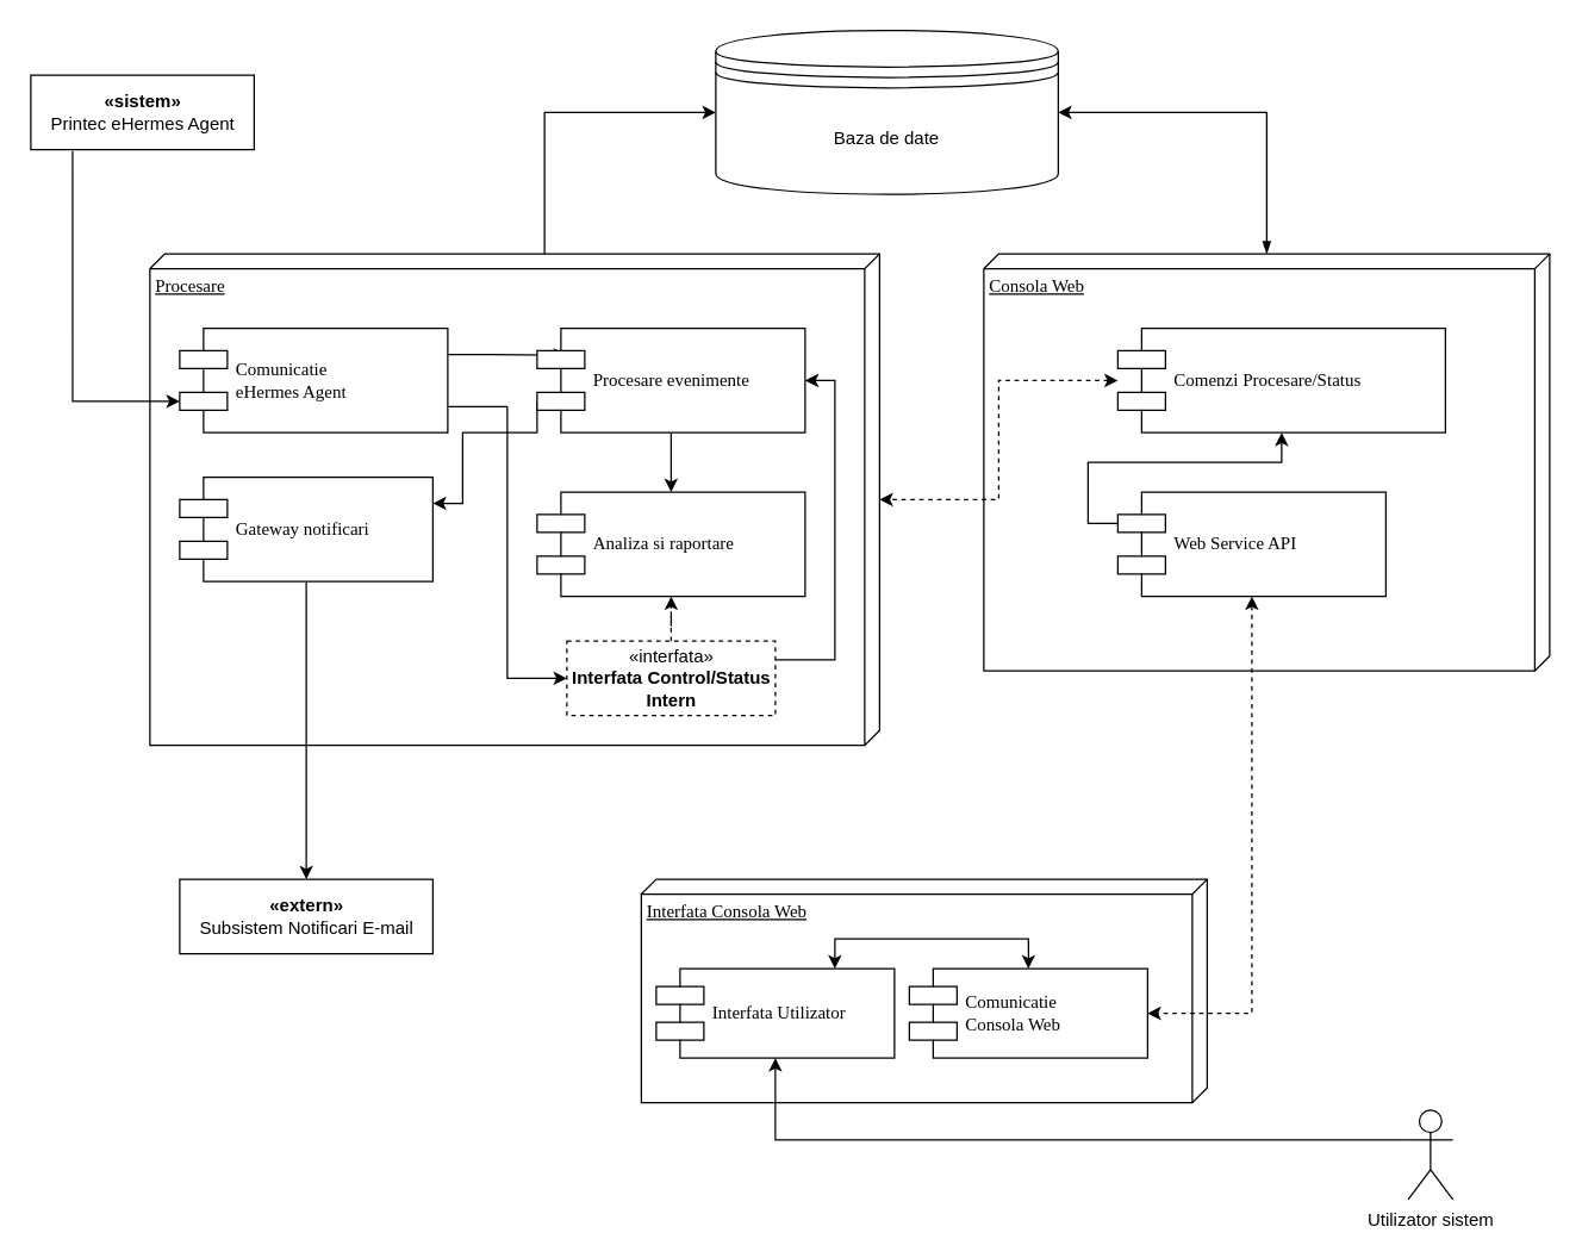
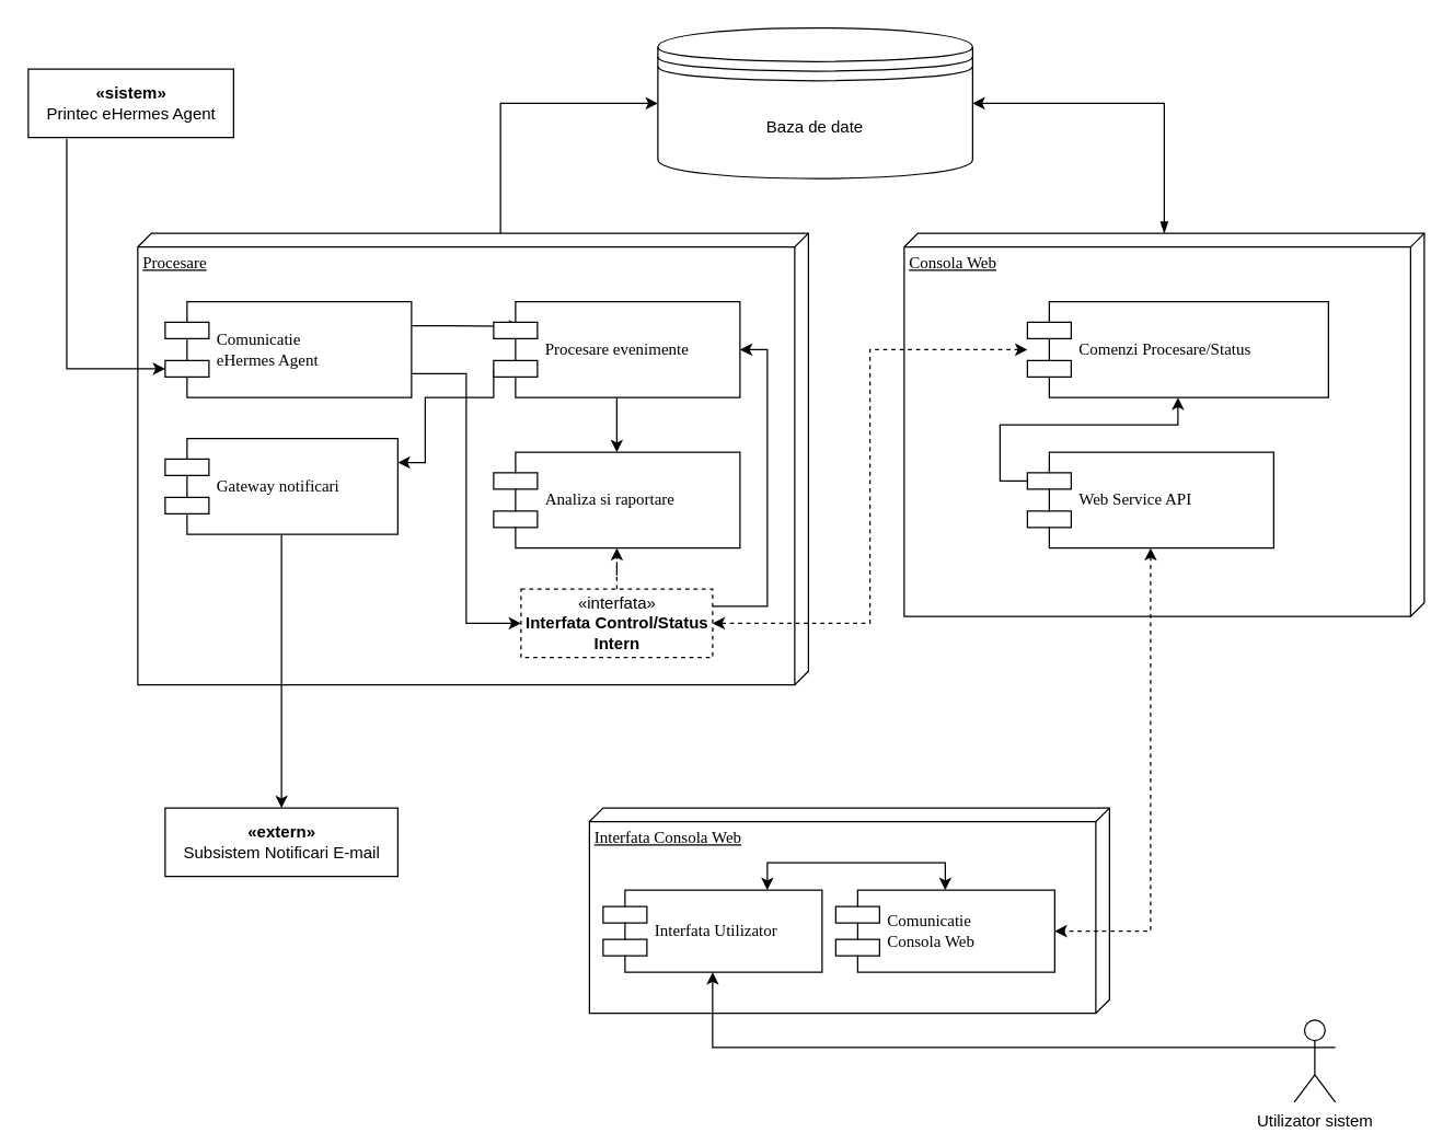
- <mxCell id="18" style="edgeStyle=orthogonalEdgeStyle;rounded=0;orthogonalLoop=1;jettySize=auto;html=1;dashed=1;startArrow=classic;startFill=1;" edge="1" parent="1" source="19" target="3"><mxGeometry relative="1" as="geometry" /></mxCell>
+ <mxCell id="18" style="edgeStyle=orthogonalEdgeStyle;rounded=0;orthogonalLoop=1;jettySize=auto;html=1;entryX=1;entryY=0.5;entryDx=0;entryDy=0;dashed=1;startArrow=classic;startFill=1;" edge="1" parent="1" source="19" target="23"><mxGeometry relative="1" as="geometry" /></mxCell>
